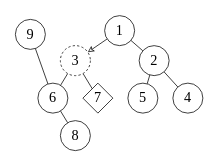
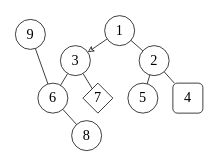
- <mxCell id="7" value="3" style="ellipse;whiteSpace=wrap;html=1;fontFamily=Times New Roman;fontSize=19;fillColor=default;strokeColor=default;dashed=1;" parent="1" vertex="1"><mxGeometry x="80" y="60" width="40" height="40" as="geometry" /></mxCell>
+ <mxCell id="7" value="3" style="ellipse;whiteSpace=wrap;html=1;fontFamily=Times New Roman;fontSize=19;fillColor=default;strokeColor=default;" parent="1" vertex="1"><mxGeometry x="80" y="60" width="40" height="40" as="geometry" /></mxCell>
- <mxCell id="16" value="4" style="ellipse;whiteSpace=wrap;html=1;fontFamily=Times New Roman;fontSize=19;fillColor=default;strokeColor=default;" parent="1" vertex="1"><mxGeometry x="230" y="110" width="40" height="40" as="geometry" /></mxCell>
+ <mxCell id="16" value="4" style="whiteSpace=wrap;html=1;fontFamily=Times New Roman;fontSize=19;fillColor=default;strokeColor=default;rounded=1;" parent="1" vertex="1"><mxGeometry x="230" y="110" width="40" height="40" as="geometry" /></mxCell>
- <mxCell id="18" value="8" style="ellipse;whiteSpace=wrap;html=1;fontFamily=Times New Roman;fontSize=19;fillColor=default;strokeColor=default;" parent="1" vertex="1"><mxGeometry x="80" y="160" width="40" height="40" as="geometry" /></mxCell>
+ <mxCell id="18" value="8" style="ellipse;whiteSpace=wrap;html=1;fontFamily=Times New Roman;fontSize=19;fillColor=default;strokeColor=default;" parent="1" vertex="1"><mxGeometry x="95" y="160" width="40" height="40" as="geometry" /></mxCell>
